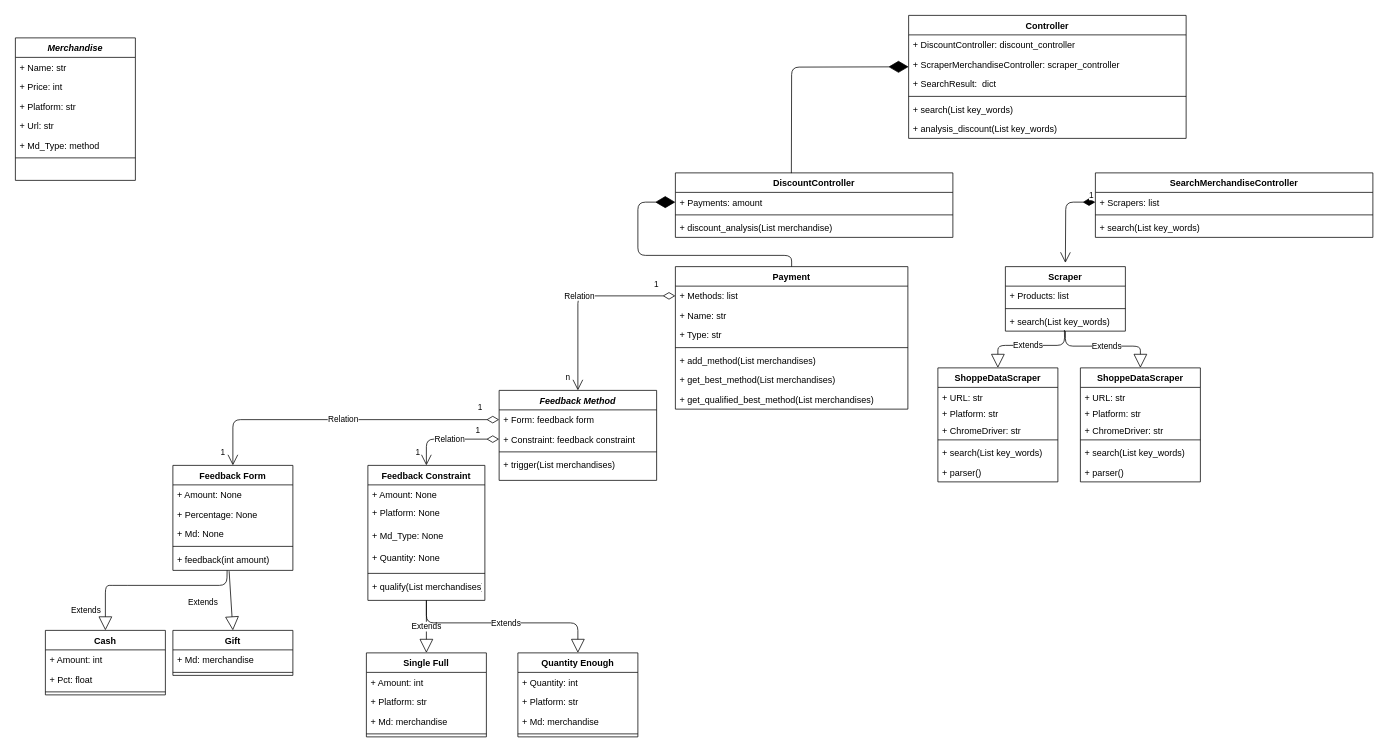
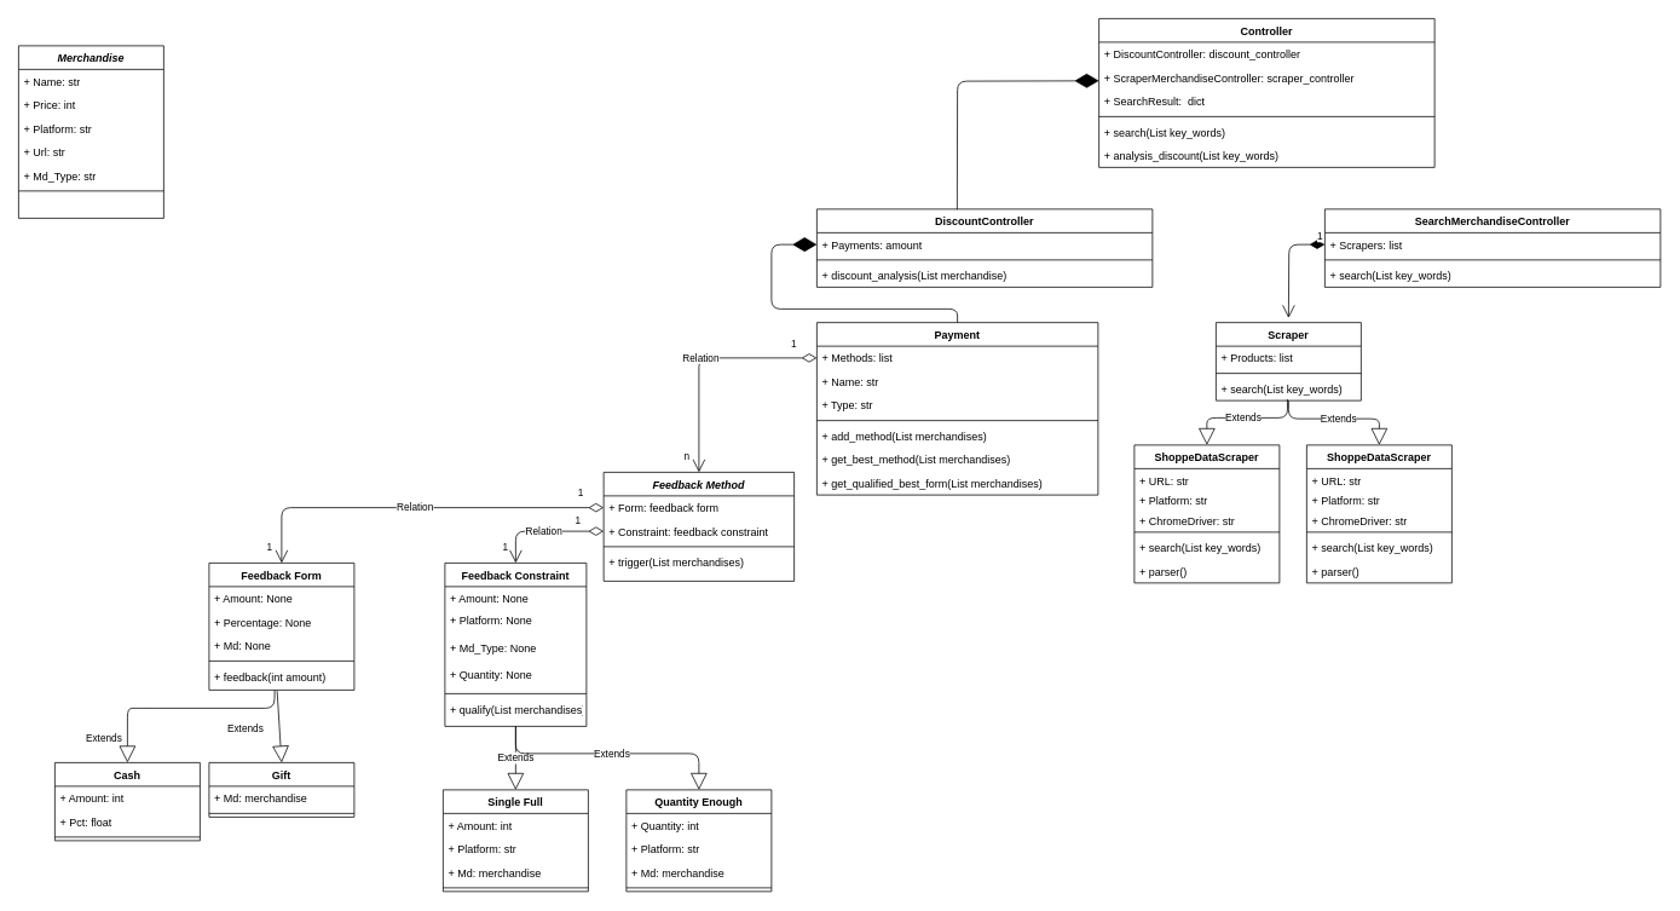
- <mxCell id="33" value="+ Md_Type: method" style="text;align=left;verticalAlign=top;spacingLeft=4;spacingRight=4;overflow=hidden;rotatable=0;points=[[0,0.5],[1,0.5]];portConstraint=eastwest;rounded=0;shadow=0;html=0;" parent="28" vertex="1"><mxGeometry y="130" width="160" height="26" as="geometry" /></mxCell>
+ <mxCell id="33" value="+ Md_Type: str" style="text;align=left;verticalAlign=top;spacingLeft=4;spacingRight=4;overflow=hidden;rotatable=0;points=[[0,0.5],[1,0.5]];portConstraint=eastwest;rounded=0;shadow=0;html=0;" parent="28" vertex="1"><mxGeometry y="130" width="160" height="26" as="geometry" /></mxCell>
- <mxCell id="14" value="+ get_qualified_best_method(List merchandises)" style="text;align=left;verticalAlign=top;spacingLeft=4;spacingRight=4;overflow=hidden;rotatable=0;points=[[0,0.5],[1,0.5]];portConstraint=eastwest;" parent="7" vertex="1"><mxGeometry y="164" width="310" height="26" as="geometry" /></mxCell>
+ <mxCell id="14" value="+ get_qualified_best_form(List merchandises)" style="text;align=left;verticalAlign=top;spacingLeft=4;spacingRight=4;overflow=hidden;rotatable=0;points=[[0,0.5],[1,0.5]];portConstraint=eastwest;" parent="7" vertex="1"><mxGeometry y="164" width="310" height="26" as="geometry" /></mxCell>
